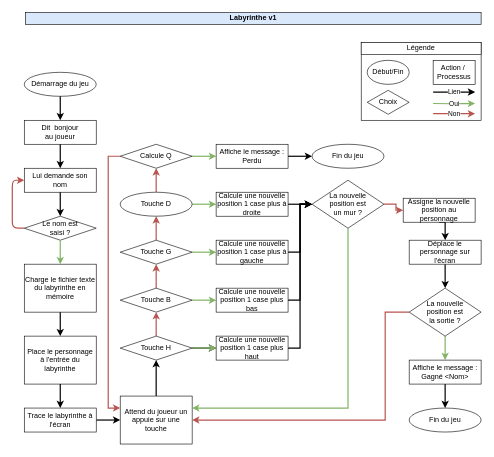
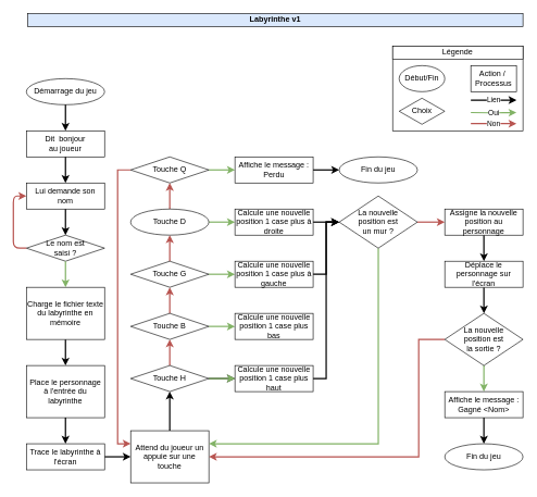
- <mxCell id="42" value="Calcule Q" style="rhombus;whiteSpace=wrap;html=1;" parent="1" vertex="1"><mxGeometry x="200" y="240" width="120" height="40" as="geometry" /></mxCell>
+ <mxCell id="42" value="Touche Q" style="rhombus;whiteSpace=wrap;html=1;" parent="1" vertex="1"><mxGeometry x="200" y="240" width="120" height="40" as="geometry" /></mxCell>
- <mxCell id="48" value="Assigne la nouvelle position au personnage" style="rounded=0;whiteSpace=wrap;html=1;" parent="1" vertex="1"><mxGeometry x="672" y="330" width="120" height="40" as="geometry" /></mxCell>
+ <mxCell id="48" value="Assigne la nouvelle position au personnage" style="rounded=0;whiteSpace=wrap;html=1;" parent="1" vertex="1"><mxGeometry x="682" y="320" width="120" height="40" as="geometry" /></mxCell>
- <mxCell id="28" style="edgeStyle=orthogonalEdgeStyle;rounded=0;orthogonalLoop=1;jettySize=auto;html=1;entryX=0;entryY=0.5;entryDx=0;entryDy=0;strokeWidth=2;" parent="1" source="29" target="51" edge="1"><mxGeometry relative="1" as="geometry" /></mxCell>
